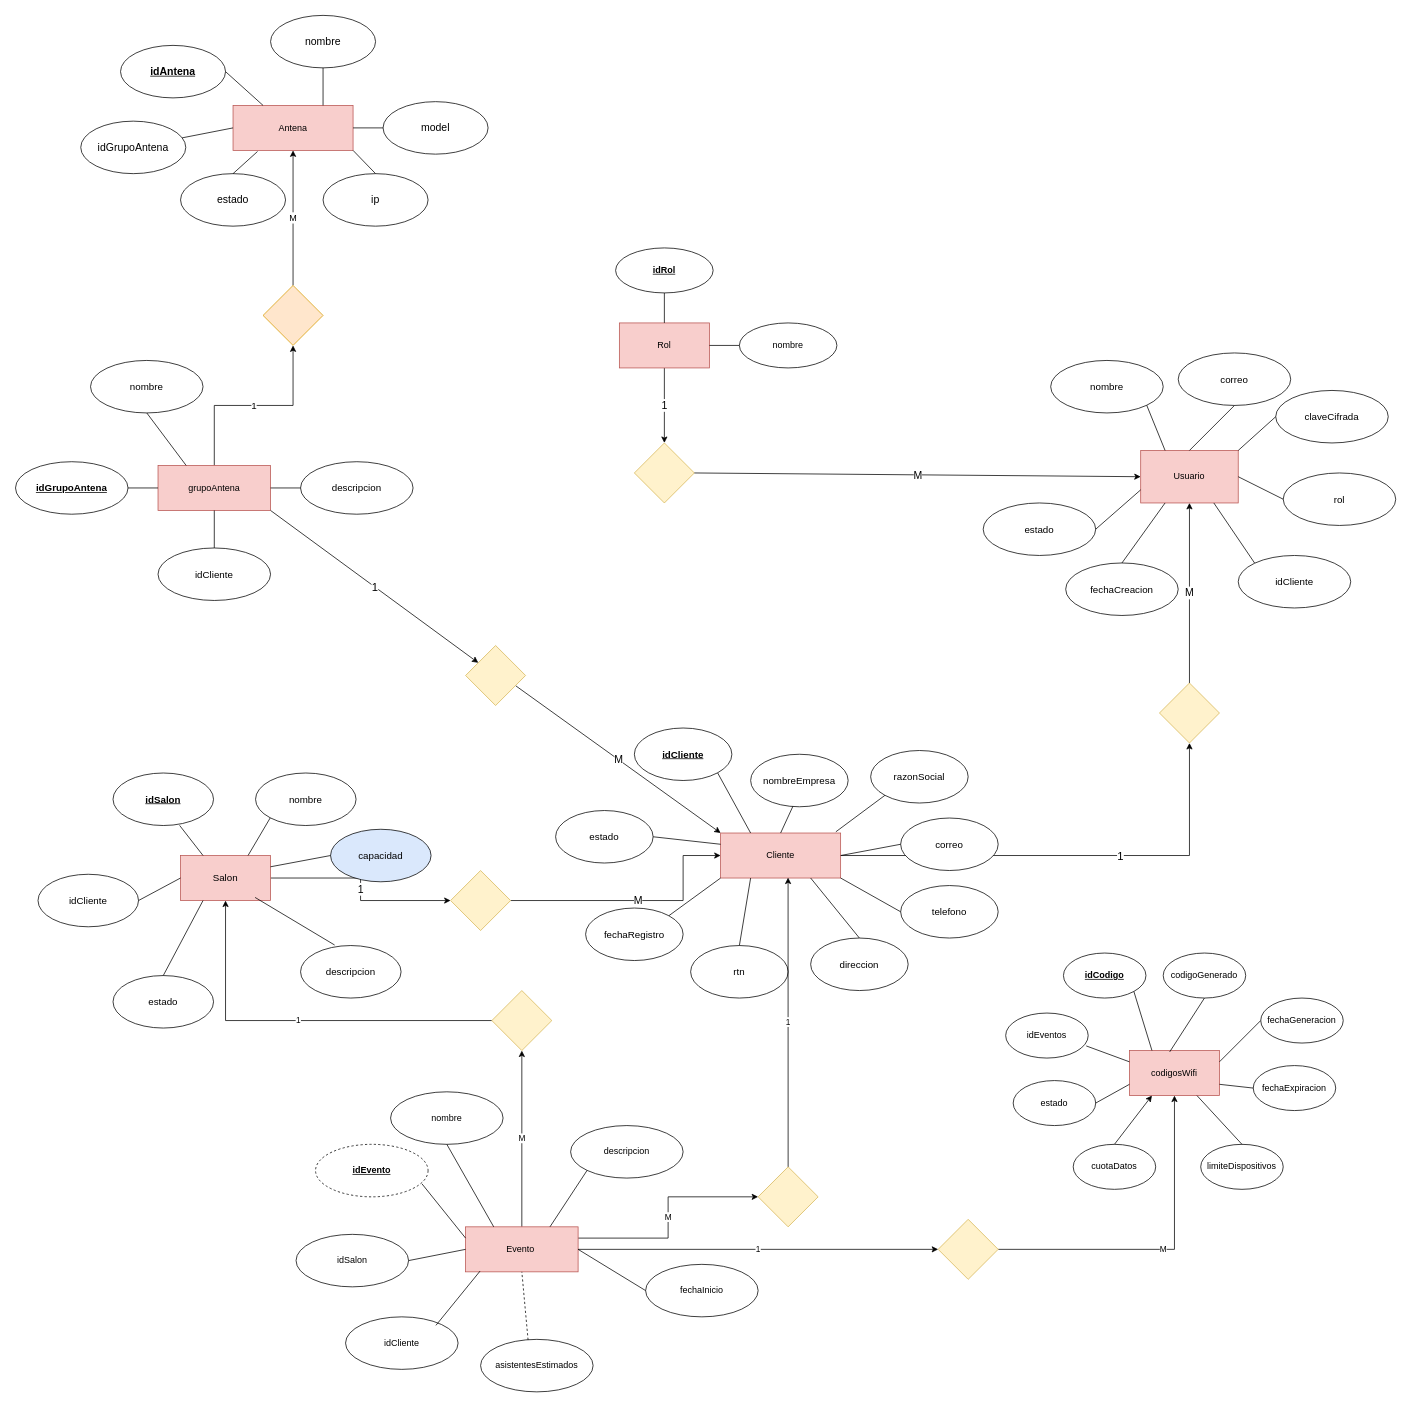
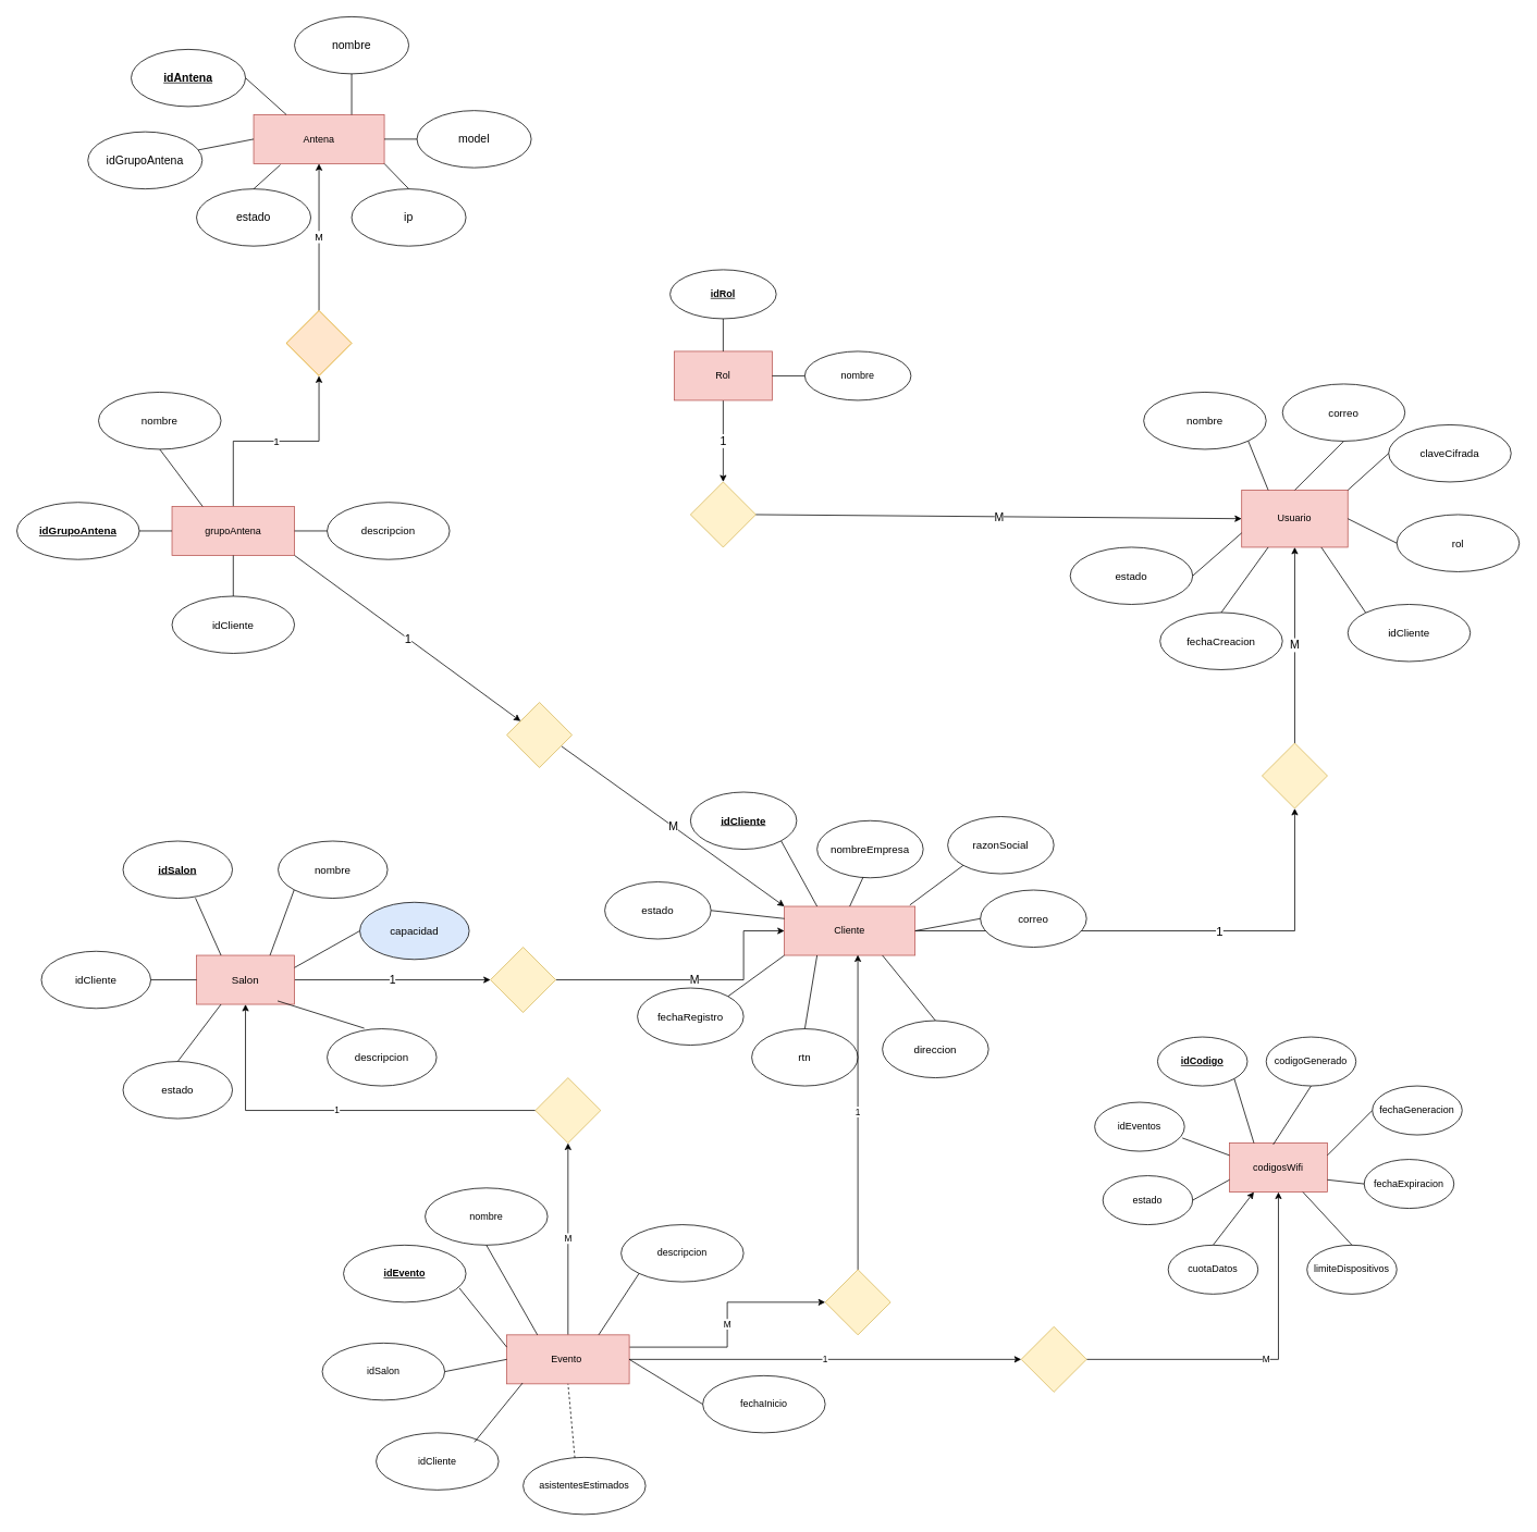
- <mxCell id="49" value="Salon" style="rounded=0;whiteSpace=wrap;html=1;fontSize=13;fillColor=#f8cecc;strokeColor=#b85450;" parent="1" vertex="1"><mxGeometry x="240" y="1140" width="120" height="60" as="geometry" /></mxCell>
+ <mxCell id="49" value="Salon" style="rounded=0;whiteSpace=wrap;html=1;fontSize=13;fillColor=#f8cecc;strokeColor=#b85450;" parent="1" vertex="1"><mxGeometry x="240" y="1170" width="120" height="60" as="geometry" /></mxCell>
- <mxCell id="22" value="" style="endArrow=none;html=1;rounded=0;entryX=0;entryY=0.5;entryDx=0;entryDy=0;exitX=1;exitY=1;exitDx=0;exitDy=0;" parent="1" source="4" target="11" edge="1"><mxGeometry width="50" height="50" relative="1" as="geometry"><mxPoint x="1105" y="1175" as="sourcePoint" /><mxPoint x="1185" y="1160" as="targetPoint" /></mxGeometry></mxCell>
- <mxCell id="11" value="telefono" style="ellipse;whiteSpace=wrap;html=1;fontSize=13;" parent="1" vertex="1"><mxGeometry x="1200" y="1180" width="130" height="70" as="geometry" /></mxCell>
- <mxCell id="95" value="idEvento" style="ellipse;whiteSpace=wrap;html=1;fontStyle=5;dashed=1;" parent="1" vertex="1"><mxGeometry x="420" y="1525" width="150" height="70" as="geometry" /></mxCell>
+ <mxCell id="95" value="idEvento" style="ellipse;whiteSpace=wrap;html=1;fontStyle=5" parent="1" vertex="1"><mxGeometry x="420" y="1525" width="150" height="70" as="geometry" /></mxCell>
